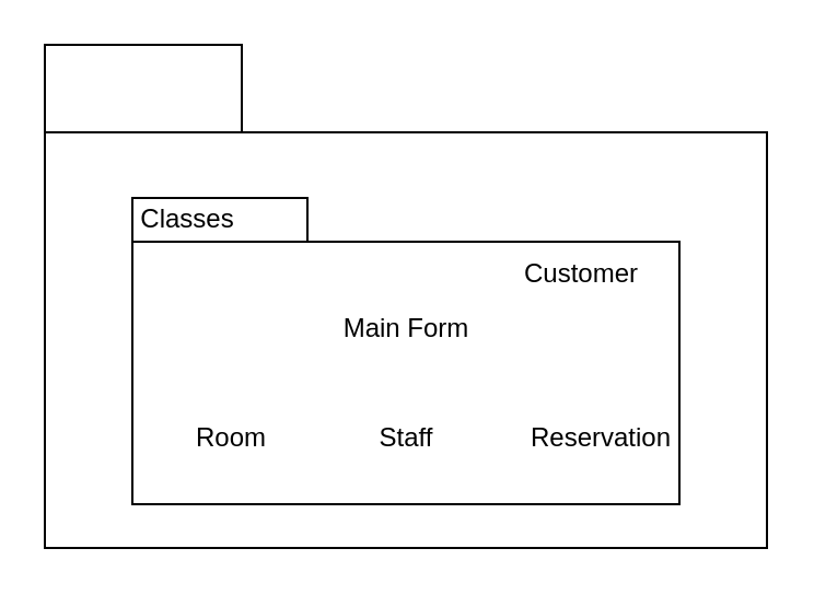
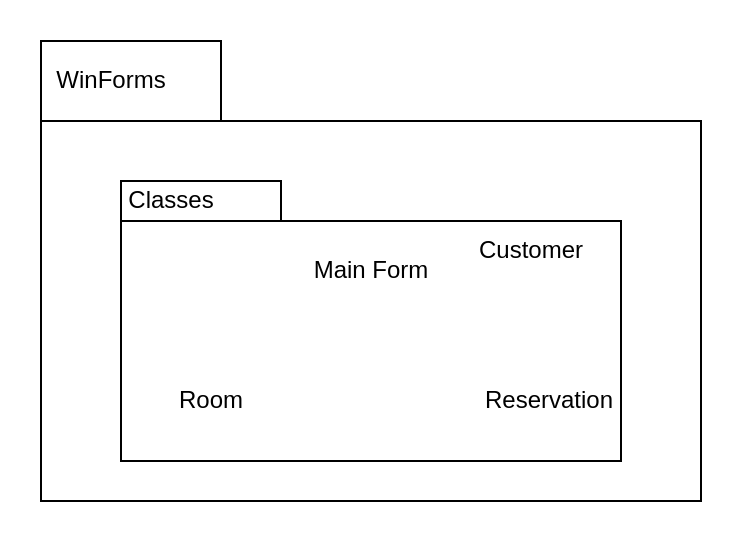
+ <mxCell id="3" value="WinForms" style="text;html=1;align=center;verticalAlign=middle;resizable=0;points=[];autosize=1;strokeColor=none;fillColor=none;" vertex="1" parent="1"><mxGeometry x="20" y="30" width="70" height="20" as="geometry" /></mxCell>
- <mxCell id="6" value="Main Form" style="text;html=1;align=center;verticalAlign=middle;resizable=0;points=[];autosize=1;strokeColor=none;fillColor=none;" vertex="1" parent="1"><mxGeometry x="150" y="140" width="70" height="20" as="geometry" /></mxCell>
+ <mxCell id="6" value="Main Form" style="text;html=1;align=center;verticalAlign=middle;resizable=0;points=[];autosize=1;strokeColor=none;fillColor=none;" vertex="1" parent="1"><mxGeometry x="150" y="125" width="70" height="20" as="geometry" /></mxCell>
- <mxCell id="9" value="Staff" style="text;html=1;align=center;verticalAlign=middle;resizable=0;points=[];autosize=1;strokeColor=none;fillColor=none;" vertex="1" parent="1"><mxGeometry x="165" y="190" width="40" height="20" as="geometry" /></mxCell>
